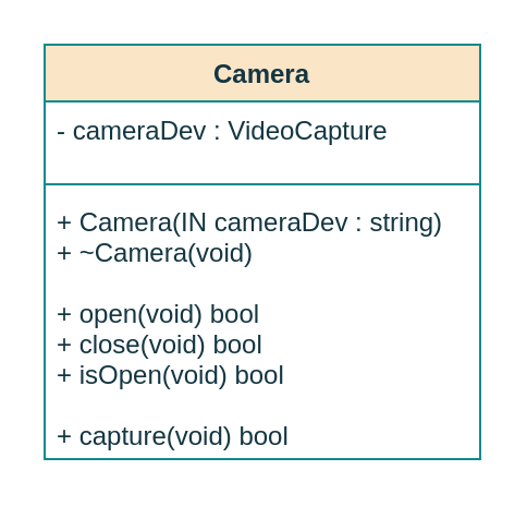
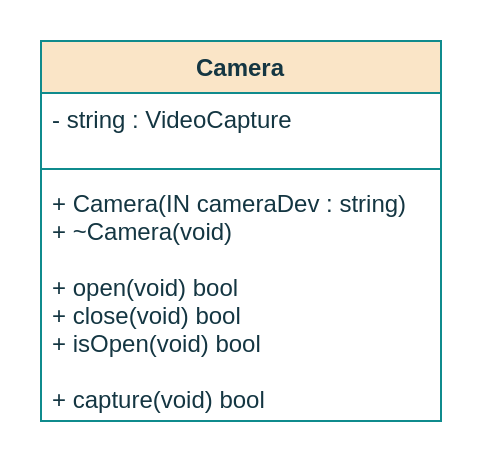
- <mxCell id="3" value="- cameraDev : VideoCapture&#10;&#10;&#10;&#10;" style="text;strokeColor=none;fillColor=none;align=left;verticalAlign=top;spacingLeft=4;spacingRight=4;overflow=hidden;rotatable=0;points=[[0,0.5],[1,0.5]];portConstraint=eastwest;fontColor=#143642;" vertex="1" parent="2"><mxGeometry y="26" width="200" height="34" as="geometry" /></mxCell>
+ <mxCell id="3" value="- string : VideoCapture&#10;&#10;&#10;&#10;" style="text;strokeColor=none;fillColor=none;align=left;verticalAlign=top;spacingLeft=4;spacingRight=4;overflow=hidden;rotatable=0;points=[[0,0.5],[1,0.5]];portConstraint=eastwest;fontColor=#143642;" vertex="1" parent="2"><mxGeometry y="26" width="200" height="34" as="geometry" /></mxCell>
